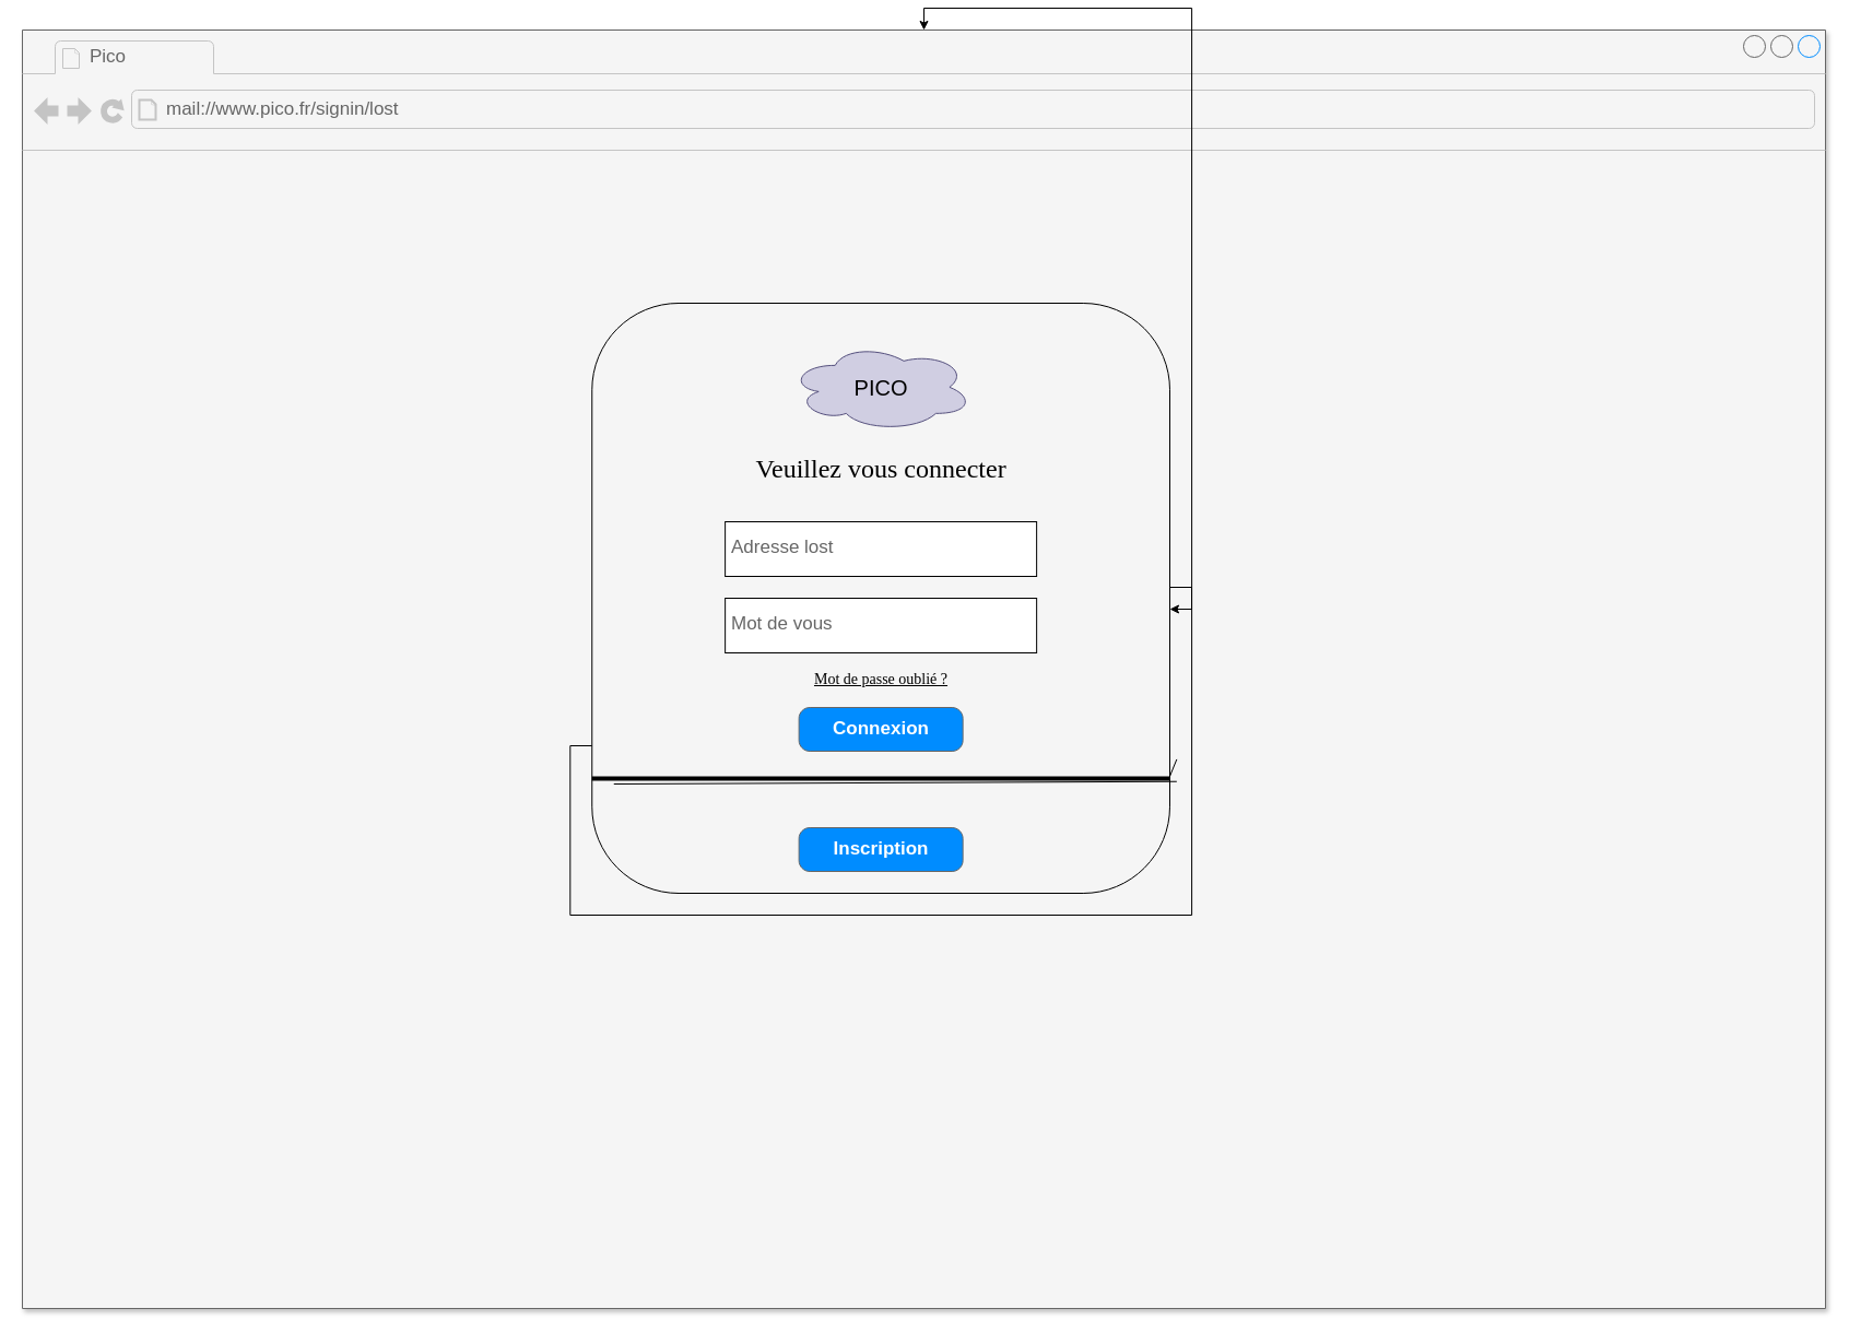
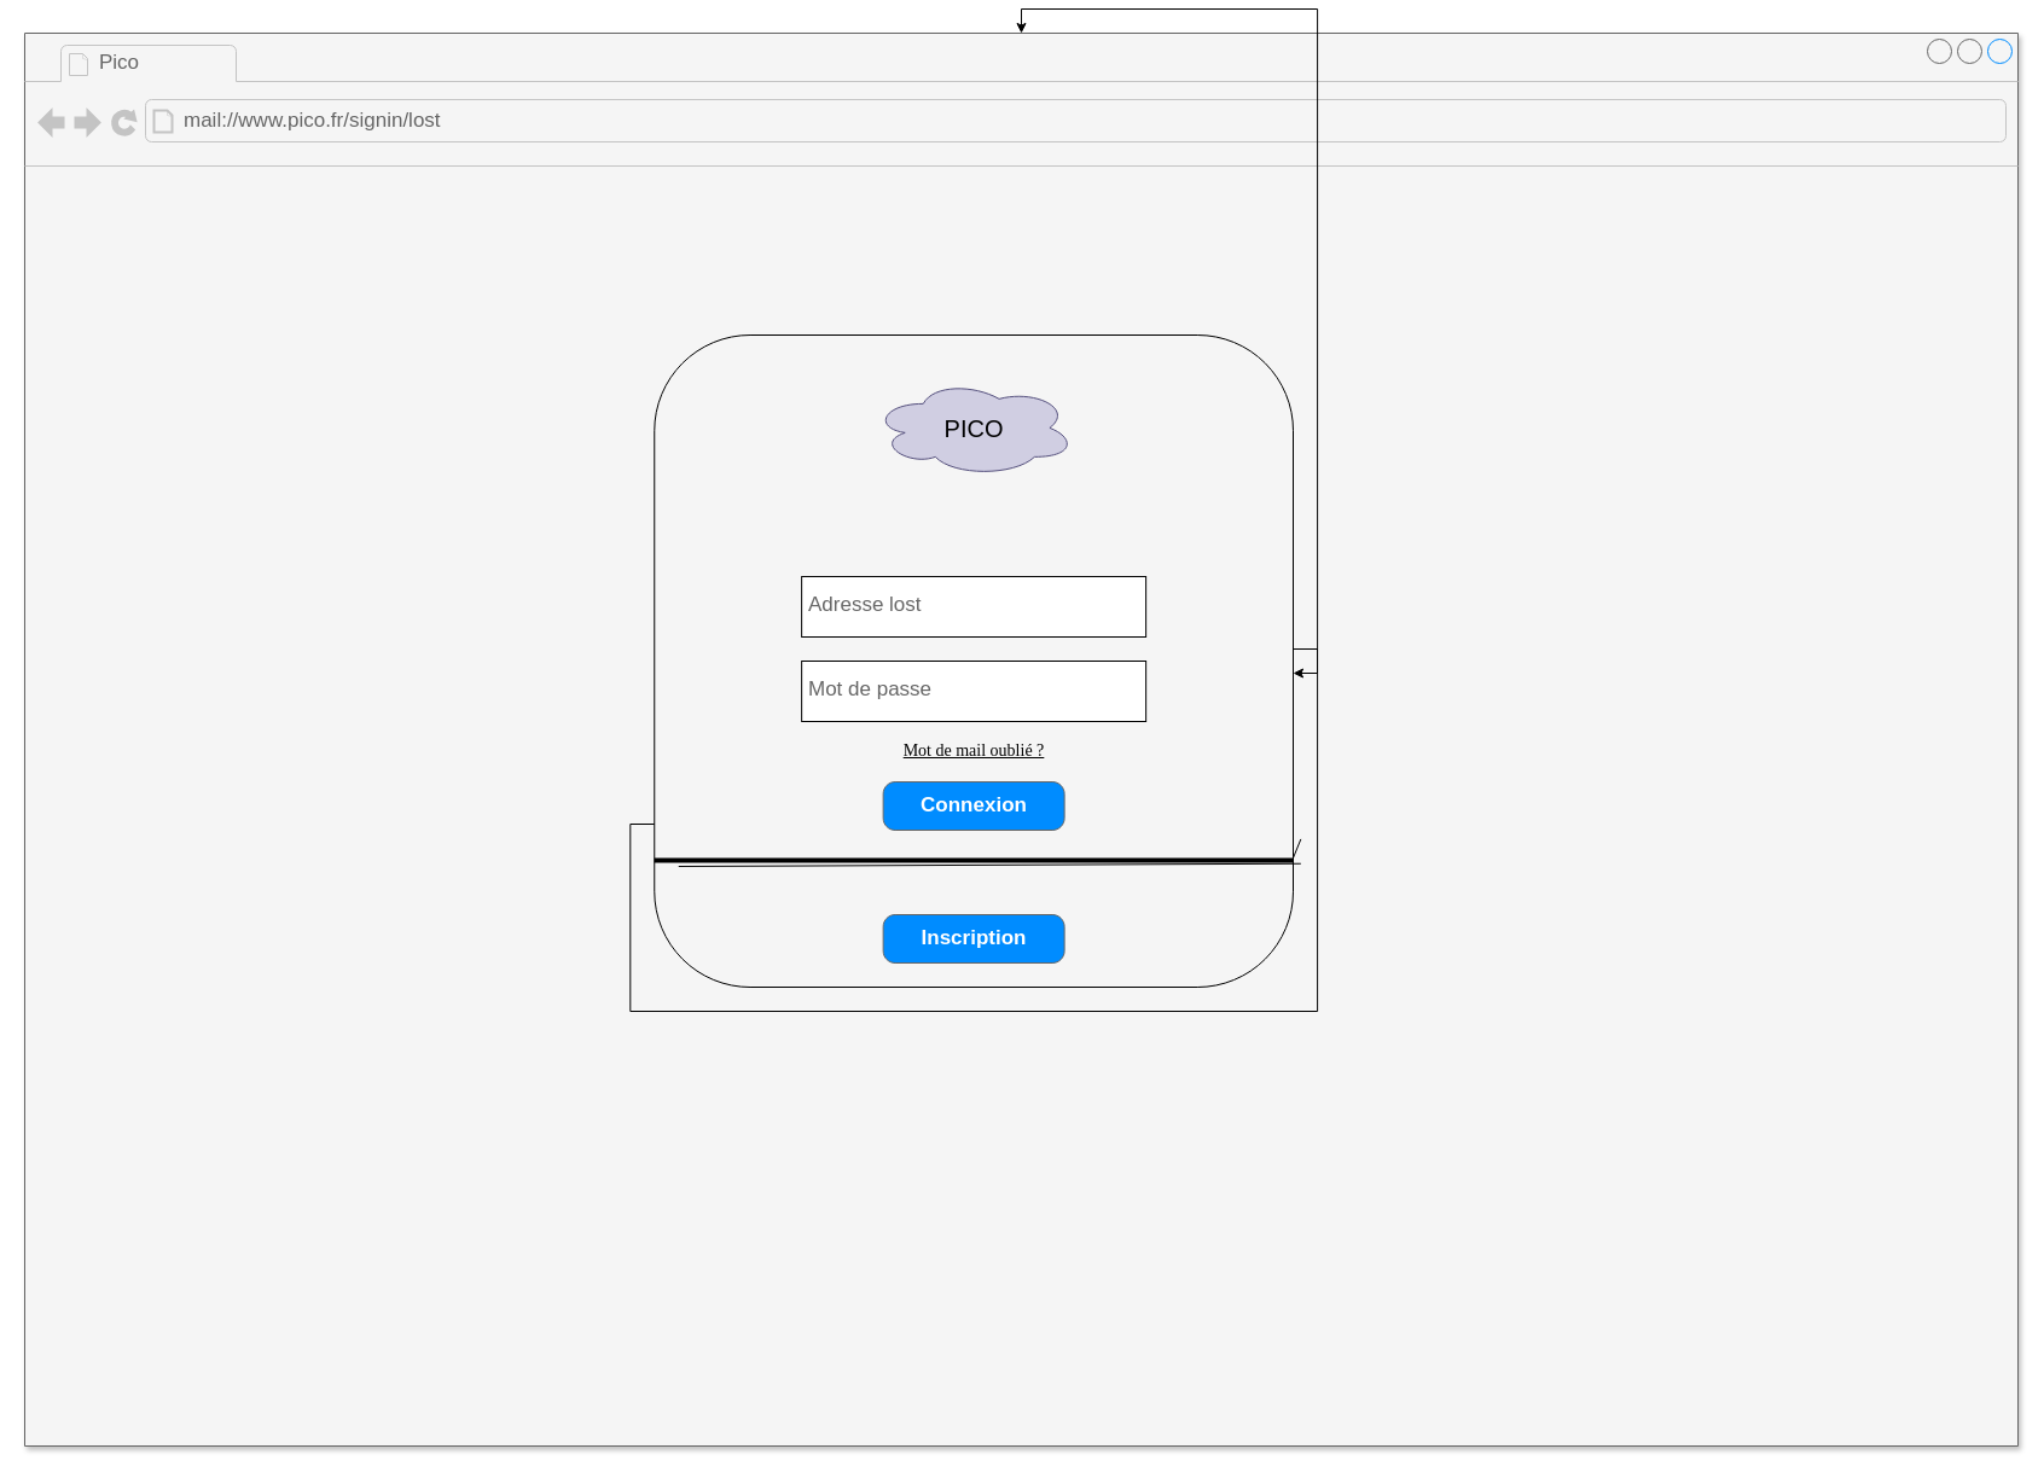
- <mxCell id="12" value="&lt;font style=&quot;font-size: 24px;&quot; face=&quot;Verdana&quot; color=&quot;#000000&quot;&gt;Veuillez vous connecter&lt;/font&gt;" style="text;strokeColor=none;align=center;fillColor=none;html=1;verticalAlign=middle;whiteSpace=wrap;rounded=0;" parent="2" vertex="1"><mxGeometry x="635.63" y="376.87" width="300" height="50" as="geometry" /></mxCell>
- <mxCell id="11" value="Mot de vous" style="strokeWidth=1;shadow=0;dashed=0;align=center;html=1;shape=mxgraph.mockup.text.textBox;fontColor=#666666;align=left;fontSize=17;spacingLeft=4;spacingTop=-3;whiteSpace=wrap;strokeColor=#000000;mainText=;fillColor=#FFFFFF;" parent="2" vertex="1"><mxGeometry x="643.13" y="520" width="285" height="50" as="geometry" /></mxCell>
+ <mxCell id="11" value="Mot de passe" style="strokeWidth=1;shadow=0;dashed=0;align=center;html=1;shape=mxgraph.mockup.text.textBox;fontColor=#666666;align=left;fontSize=17;spacingLeft=4;spacingTop=-3;whiteSpace=wrap;strokeColor=#000000;mainText=;fillColor=#FFFFFF;" parent="2" vertex="1"><mxGeometry x="643.13" y="520" width="285" height="50" as="geometry" /></mxCell>
- <mxCell id="13" value="&lt;font style=&quot;font-size: 14px;&quot; face=&quot;Verdana&quot; color=&quot;#000000&quot;&gt;&lt;u&gt;Mot de passe oublié ?&lt;/u&gt;&lt;/font&gt;" style="text;strokeColor=none;align=center;fillColor=none;html=1;verticalAlign=middle;whiteSpace=wrap;rounded=0;" parent="2" vertex="1"><mxGeometry x="635.63" y="570" width="300" height="50" as="geometry" /></mxCell>
+ <mxCell id="13" value="&lt;font style=&quot;font-size: 14px;&quot; face=&quot;Verdana&quot; color=&quot;#000000&quot;&gt;&lt;u&gt;Mot de mail oublié ?&lt;/u&gt;&lt;/font&gt;" style="text;strokeColor=none;align=center;fillColor=none;html=1;verticalAlign=middle;whiteSpace=wrap;rounded=0;" parent="2" vertex="1"><mxGeometry x="635.63" y="570" width="300" height="50" as="geometry" /></mxCell>
